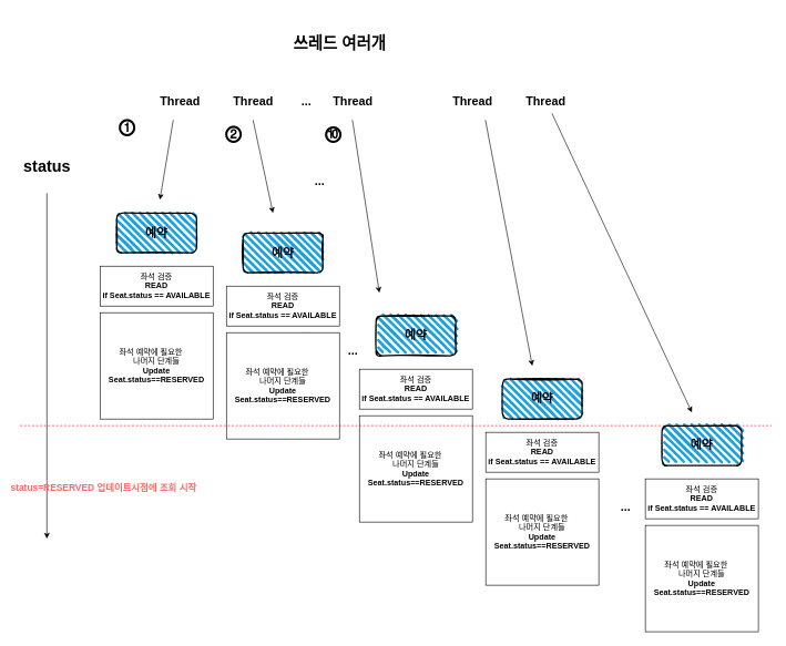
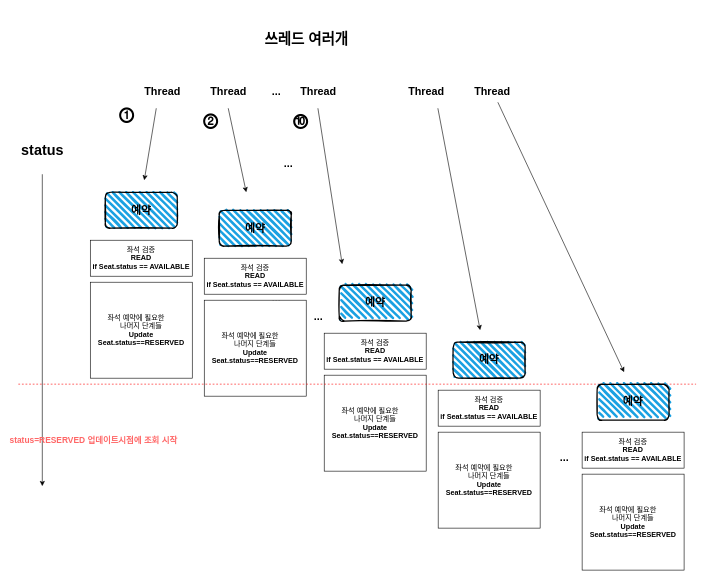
- <mxCell id="12" value="⓵" style="text;strokeColor=none;fillColor=none;html=1;fontSize=24;fontStyle=1;verticalAlign=middle;align=center;" vertex="1" parent="1"><mxGeometry x="170" y="170" width="40" height="40" as="geometry" /></mxCell>
+ <mxCell id="12" value="⓵" style="text;strokeColor=none;fillColor=none;html=1;fontSize=24;fontStyle=1;verticalAlign=middle;align=center;" vertex="1" parent="1"><mxGeometry x="190" y="170" width="40" height="40" as="geometry" /></mxCell>
